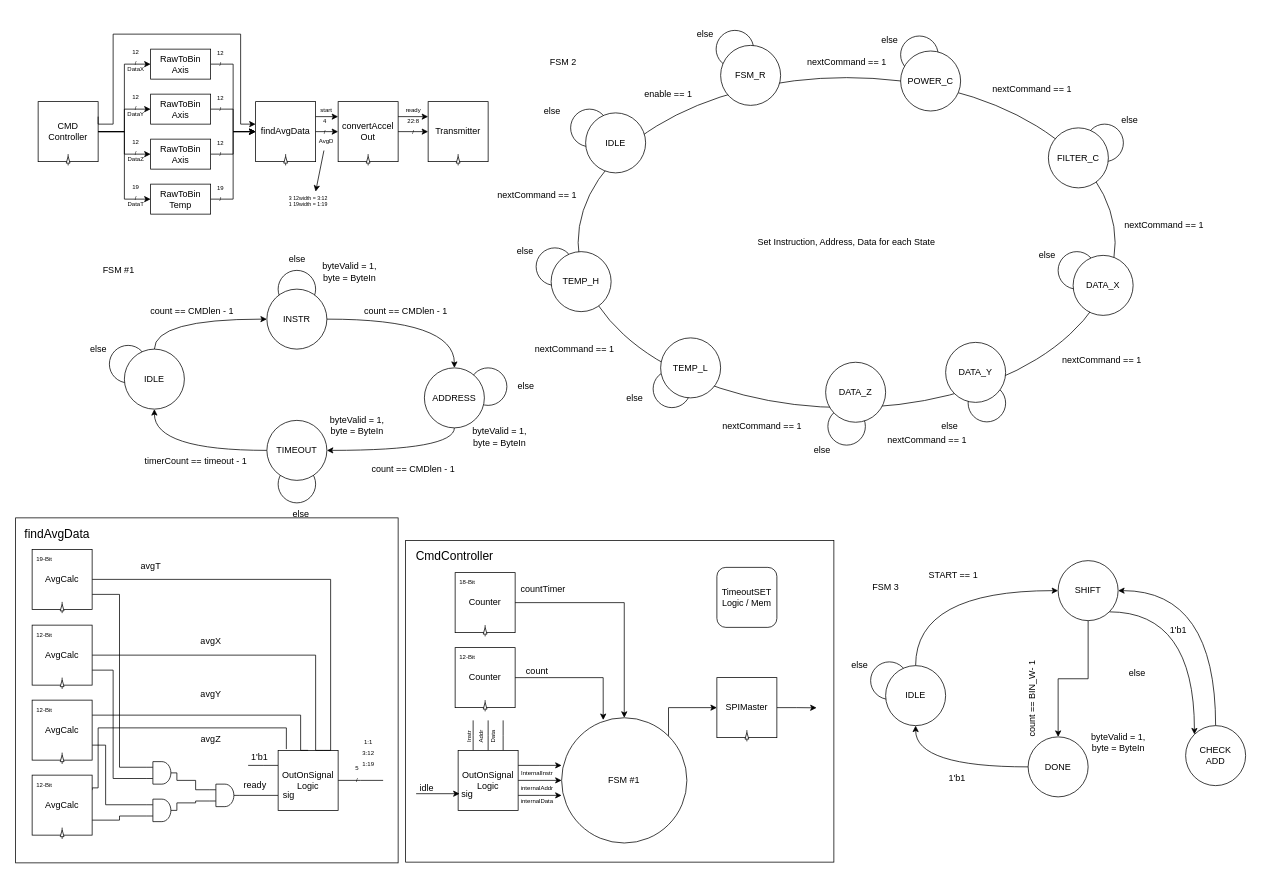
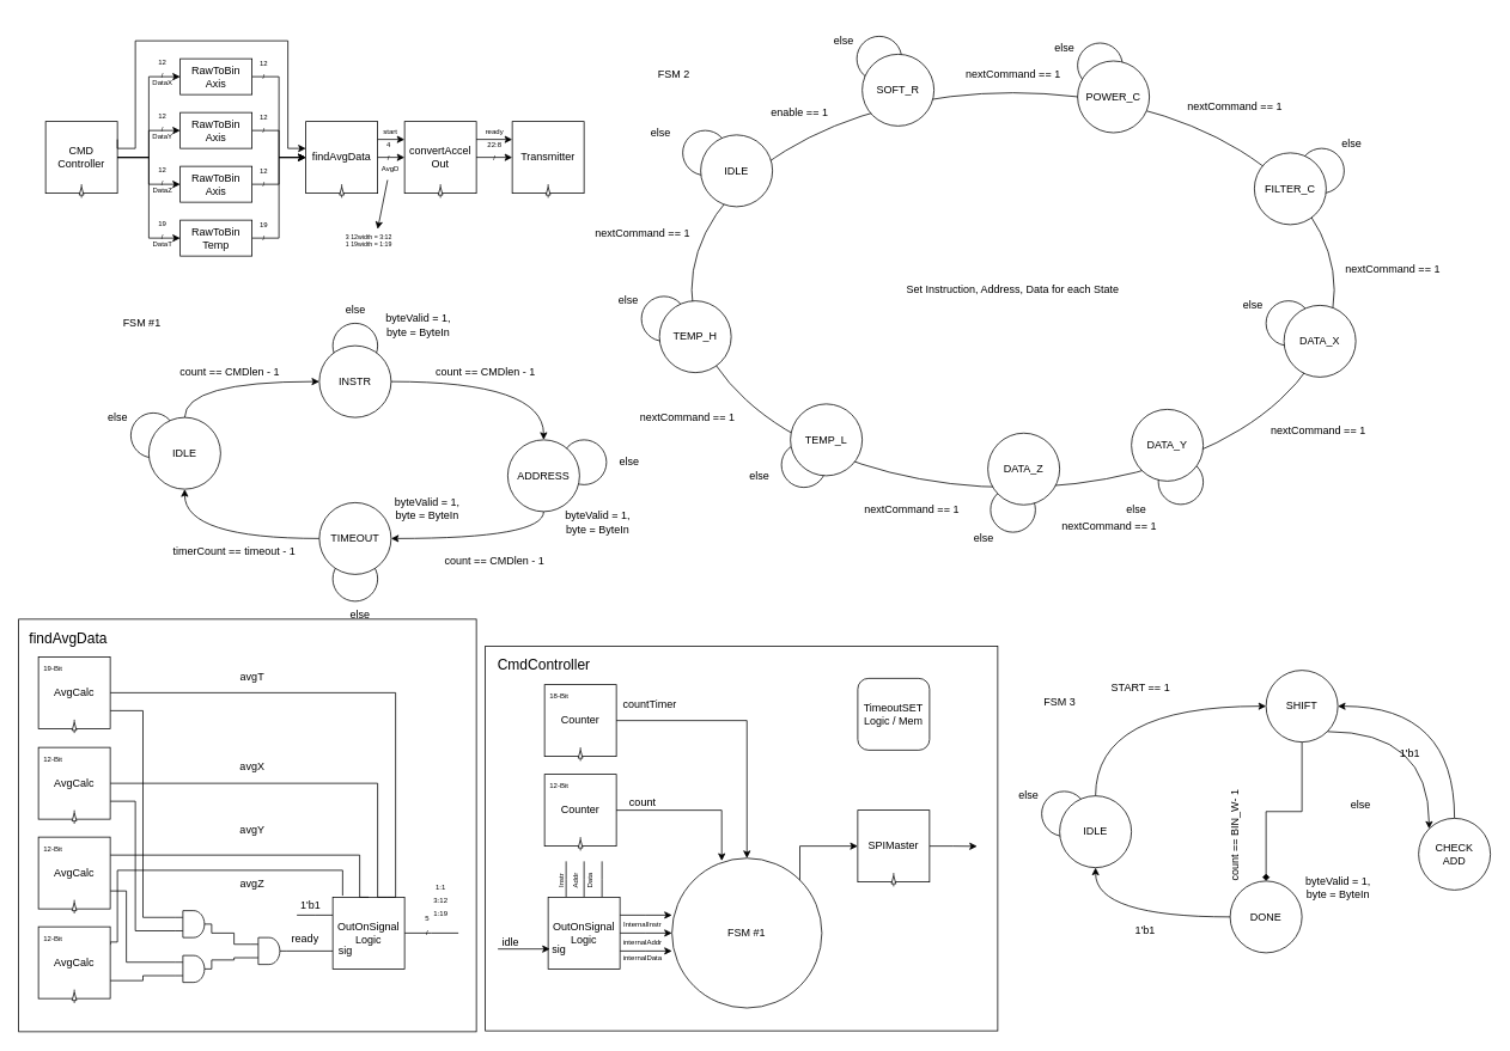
- <mxCell id="98" value="FSM_R" style="ellipse;whiteSpace=wrap;html=1;aspect=fixed;" vertex="1" parent="92"><mxGeometry x="310" y="30" width="80" height="80" as="geometry" /></mxCell>
+ <mxCell id="98" value="SOFT_R" style="ellipse;whiteSpace=wrap;html=1;aspect=fixed;" vertex="1" parent="92"><mxGeometry x="310" y="30" width="80" height="80" as="geometry" /></mxCell>
- <mxCell id="22" value="avgT" style="text;html=1;align=center;verticalAlign=middle;resizable=0;points=[];autosize=1;strokeColor=none;fillColor=none;container=0;" vertex="1" parent="2"><mxGeometry x="155" y="50" width="50" height="30" as="geometry" /></mxCell>
+ <mxCell id="22" value="avgT" style="text;html=1;align=center;verticalAlign=middle;resizable=0;points=[];autosize=1;strokeColor=none;fillColor=none;container=0;" vertex="1" parent="2"><mxGeometry x="235" y="50" width="50" height="30" as="geometry" /></mxCell>
- <mxCell id="200" style="edgeStyle=orthogonalEdgeStyle;rounded=0;orthogonalLoop=1;jettySize=auto;html=1;exitX=0.5;exitY=1;exitDx=0;exitDy=0;entryX=0.5;entryY=0;entryDx=0;entryDy=0;" edge="1" parent="1" source="202" target="204"><mxGeometry relative="1" as="geometry" /></mxCell>
+ <mxCell id="200" style="edgeStyle=orthogonalEdgeStyle;rounded=0;orthogonalLoop=1;jettySize=auto;html=1;exitX=0.5;exitY=1;exitDx=0;exitDy=0;entryX=0.5;entryY=0;entryDx=0;entryDy=0;endArrow=diamond;" edge="1" parent="1" source="202" target="204"><mxGeometry relative="1" as="geometry" /></mxCell>
- <mxCell id="206" value="CHECK&lt;br&gt;ADD" style="ellipse;whiteSpace=wrap;html=1;aspect=fixed;container=0;" vertex="1" parent="1"><mxGeometry x="1580" y="967" width="80" height="80" as="geometry" /></mxCell>
+ <mxCell id="206" value="CHECK&lt;br&gt;ADD" style="ellipse;whiteSpace=wrap;html=1;aspect=fixed;container=0;" vertex="1" parent="1"><mxGeometry x="1580" y="912" width="80" height="80" as="geometry" /></mxCell>
